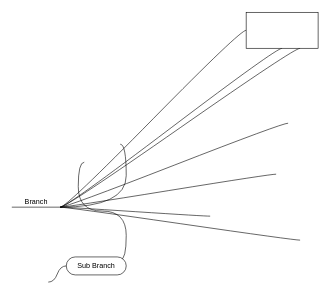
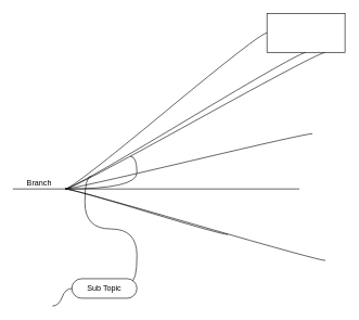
- <mxCell id="9" value="Branch" style="whiteSpace=wrap;html=1;shape=partialRectangle;top=0;left=0;bottom=1;right=0;points=[[0,1],[1,1]];fillColor=none;align=center;verticalAlign=bottom;routingCenterY=0.5;snapToPoint=1;recursiveResize=0;autosize=1;treeFolding=1;treeMoving=1;newEdgeStyle={&quot;edgeStyle&quot;:&quot;entityRelationEdgeStyle&quot;,&quot;startArrow&quot;:&quot;none&quot;,&quot;endArrow&quot;:&quot;none&quot;,&quot;segment&quot;:10,&quot;curved&quot;:1,&quot;sourcePerimeterSpacing&quot;:0,&quot;targetPerimeterSpacing&quot;:0};direction=east;" vertex="1" parent="1"><mxGeometry x="20" y="315" width="80" height="30" as="geometry" /></mxCell>
+ <mxCell id="9" value="Branch" style="whiteSpace=wrap;html=1;shape=partialRectangle;top=0;left=0;bottom=1;right=0;points=[[0,1],[1,1]];fillColor=none;align=center;verticalAlign=bottom;routingCenterY=0.5;snapToPoint=1;recursiveResize=0;autosize=1;treeFolding=1;treeMoving=1;newEdgeStyle={&quot;edgeStyle&quot;:&quot;entityRelationEdgeStyle&quot;,&quot;startArrow&quot;:&quot;none&quot;,&quot;endArrow&quot;:&quot;none&quot;,&quot;segment&quot;:10,&quot;curved&quot;:1,&quot;sourcePerimeterSpacing&quot;:0,&quot;targetPerimeterSpacing&quot;:0};direction=east;" vertex="1" parent="1"><mxGeometry x="20" y="260" width="80" height="30" as="geometry" /></mxCell>
- <mxCell id="12" value="Sub Branch" style="whiteSpace=wrap;html=1;rounded=1;arcSize=50;align=center;verticalAlign=middle;strokeWidth=1;autosize=1;spacing=4;treeFolding=1;treeMoving=1;newEdgeStyle={&quot;edgeStyle&quot;:&quot;entityRelationEdgeStyle&quot;,&quot;startArrow&quot;:&quot;none&quot;,&quot;endArrow&quot;:&quot;none&quot;,&quot;segment&quot;:10,&quot;curved&quot;:1,&quot;sourcePerimeterSpacing&quot;:0,&quot;targetPerimeterSpacing&quot;:0};" vertex="1" parent="1"><mxGeometry x="110" y="428" width="100" height="30" as="geometry" /></mxCell>
+ <mxCell id="12" value="Sub Topic" style="whiteSpace=wrap;html=1;rounded=1;arcSize=50;align=center;verticalAlign=middle;strokeWidth=1;autosize=1;spacing=4;treeFolding=1;treeMoving=1;newEdgeStyle={&quot;edgeStyle&quot;:&quot;entityRelationEdgeStyle&quot;,&quot;startArrow&quot;:&quot;none&quot;,&quot;endArrow&quot;:&quot;none&quot;,&quot;segment&quot;:10,&quot;curved&quot;:1,&quot;sourcePerimeterSpacing&quot;:0,&quot;targetPerimeterSpacing&quot;:0};" vertex="1" parent="1"><mxGeometry x="110" y="428" width="100" height="30" as="geometry" /></mxCell>
